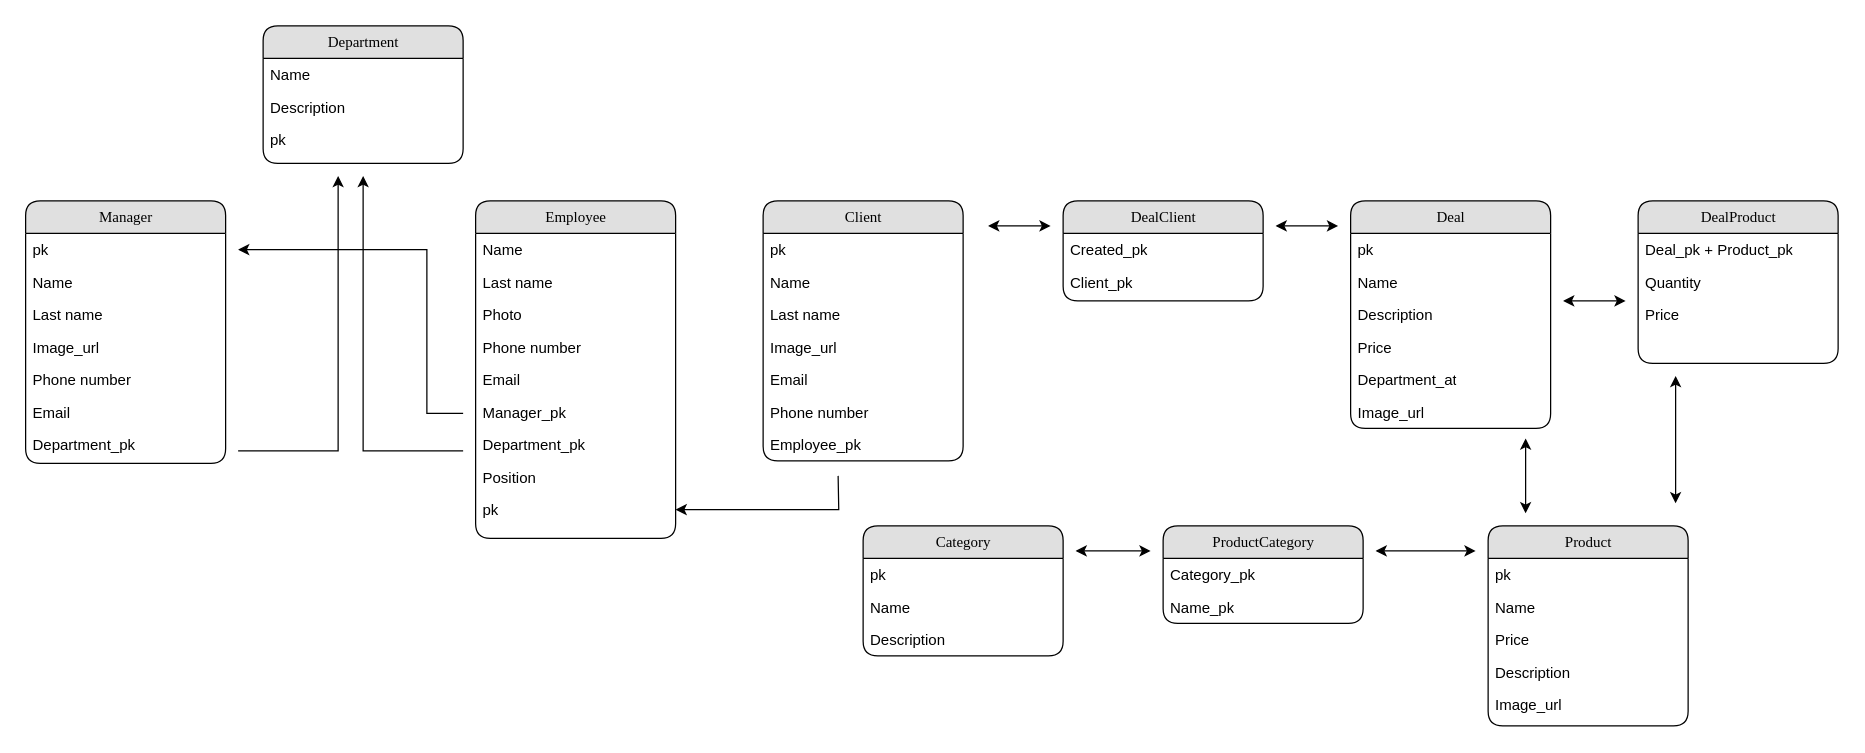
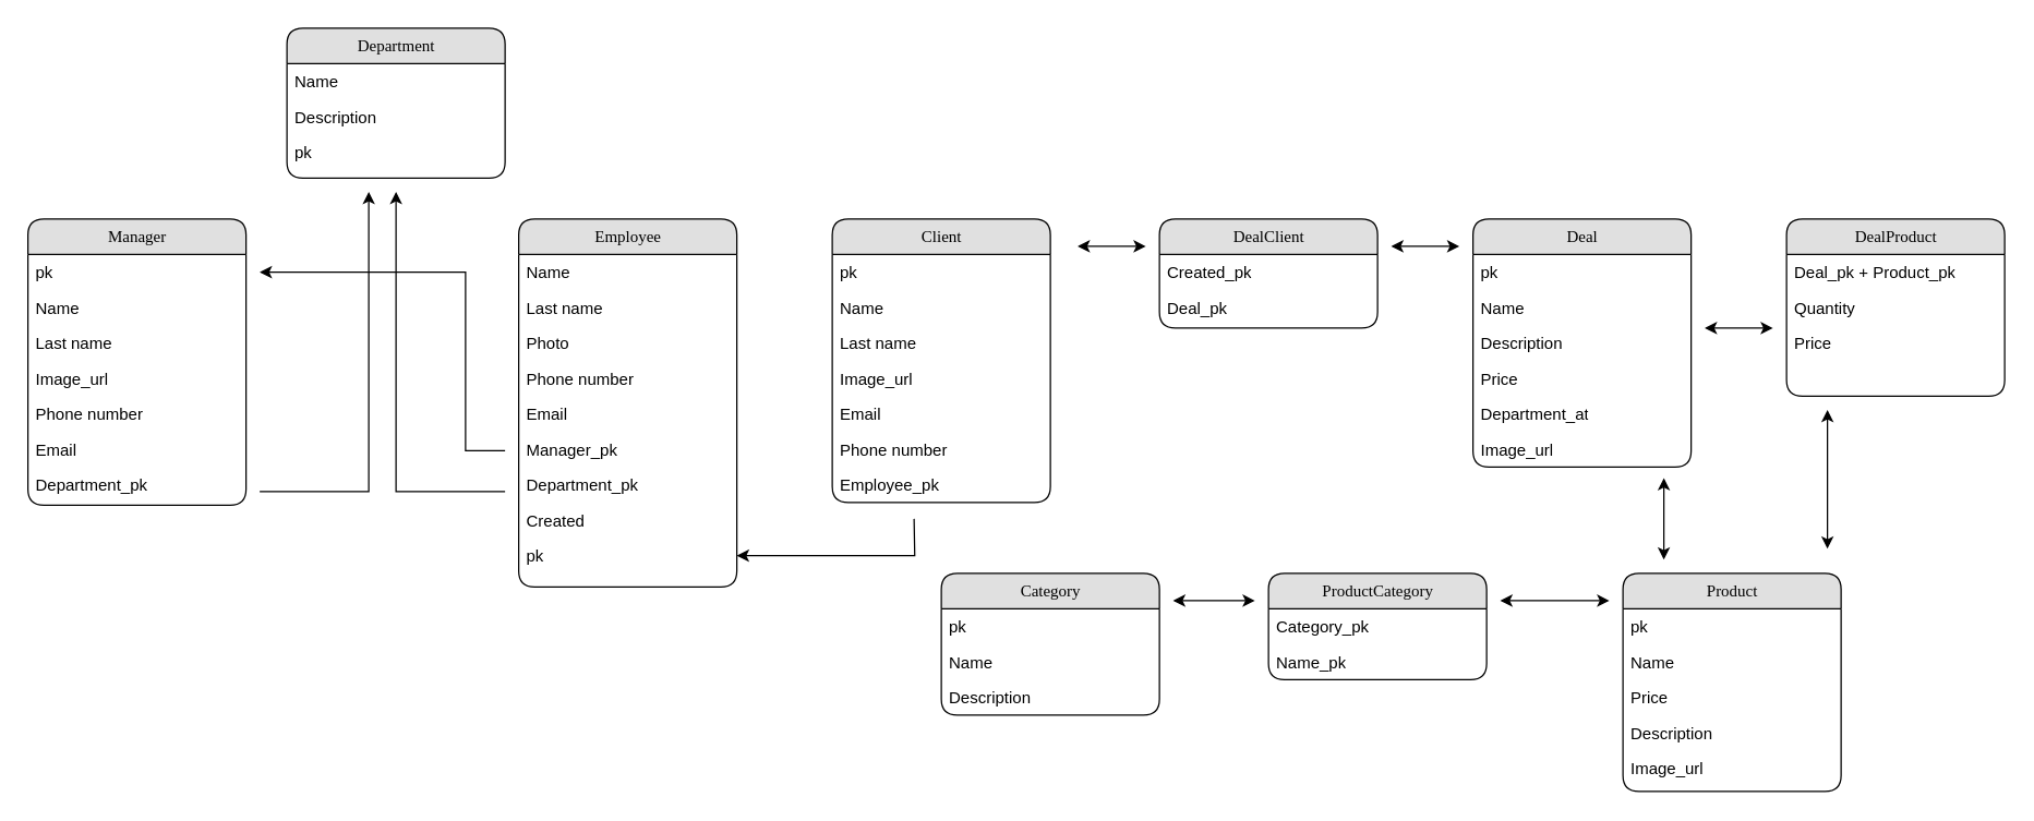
- <mxCell id="58" value="Client_pk" style="text;html=1;strokeColor=none;fillColor=none;spacingLeft=4;spacingRight=4;whiteSpace=wrap;overflow=hidden;rotatable=0;points=[[0,0.5],[1,0.5]];portConstraint=eastwest;" vertex="1" parent="56"><mxGeometry y="52" width="160" height="26" as="geometry" /></mxCell>
+ <mxCell id="58" value="Deal_pk" style="text;html=1;strokeColor=none;fillColor=none;spacingLeft=4;spacingRight=4;whiteSpace=wrap;overflow=hidden;rotatable=0;points=[[0,0.5],[1,0.5]];portConstraint=eastwest;" vertex="1" parent="56"><mxGeometry y="52" width="160" height="26" as="geometry" /></mxCell>
- <mxCell id="18" value="Position" style="text;html=1;strokeColor=none;fillColor=none;spacingLeft=4;spacingRight=4;whiteSpace=wrap;overflow=hidden;rotatable=0;points=[[0,0.5],[1,0.5]];portConstraint=eastwest;" parent="10" vertex="1"><mxGeometry y="208" width="160" height="26" as="geometry" /></mxCell>
+ <mxCell id="18" value="Created" style="text;html=1;strokeColor=none;fillColor=none;spacingLeft=4;spacingRight=4;whiteSpace=wrap;overflow=hidden;rotatable=0;points=[[0,0.5],[1,0.5]];portConstraint=eastwest;" parent="10" vertex="1"><mxGeometry y="208" width="160" height="26" as="geometry" /></mxCell>
